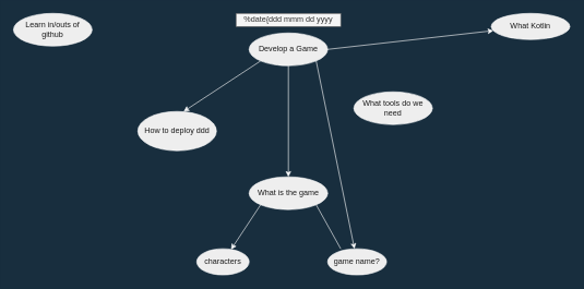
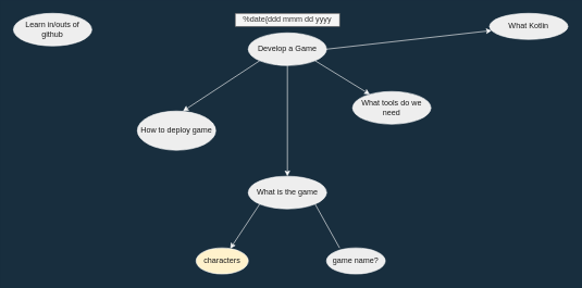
- <mxCell id="5" value="How to deploy ddd" style="ellipse;whiteSpace=wrap;html=1;fillColor=#EEEEEE;strokeColor=#FFFFFF;fontColor=#1A1A1A;" parent="1" vertex="1"><mxGeometry x="210" y="170" width="120" height="60" as="geometry" /></mxCell>
+ <mxCell id="5" value="How to deploy game" style="ellipse;whiteSpace=wrap;html=1;fillColor=#EEEEEE;strokeColor=#FFFFFF;fontColor=#1A1A1A;" parent="1" vertex="1"><mxGeometry x="210" y="170" width="120" height="60" as="geometry" /></mxCell>
- <mxCell id="8" value="" style="endArrow=classic;html=1;exitX=1;exitY=1;exitDx=0;exitDy=0;labelBackgroundColor=#182E3E;strokeColor=#FFFFFF;fontColor=#FFFFFF;" parent="1" source="2" target="12" edge="1"><mxGeometry width="50" height="50" relative="1" as="geometry"><mxPoint x="420" y="440" as="sourcePoint" /><mxPoint x="490" y="190" as="targetPoint" /></mxGeometry></mxCell>
+ <mxCell id="8" value="" style="endArrow=classic;html=1;exitX=1;exitY=1;exitDx=0;exitDy=0;labelBackgroundColor=#182E3E;strokeColor=#FFFFFF;fontColor=#FFFFFF;" parent="1" source="2" target="9" edge="1"><mxGeometry width="50" height="50" relative="1" as="geometry"><mxPoint x="420" y="440" as="sourcePoint" /><mxPoint x="490" y="190" as="targetPoint" /></mxGeometry></mxCell>
- <mxCell id="14" value="characters" style="ellipse;whiteSpace=wrap;html=1;fillColor=#EEEEEE;strokeColor=#FFFFFF;fontColor=#1A1A1A;" parent="1" vertex="1"><mxGeometry x="300" y="380" width="80" height="40" as="geometry" /></mxCell>
+ <mxCell id="14" value="characters" style="ellipse;whiteSpace=wrap;html=1;fillColor=#fff2cc;strokeColor=#FFFFFF;fontColor=#1A1A1A;" parent="1" vertex="1"><mxGeometry x="300" y="380" width="80" height="40" as="geometry" /></mxCell>
